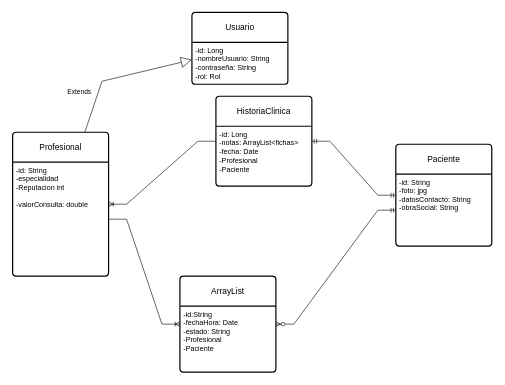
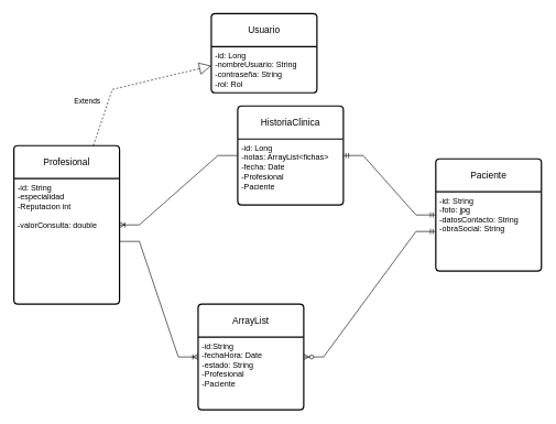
- <mxCell id="12" value="Extends" style="endArrow=block;endSize=16;endFill=0;html=1;rounded=0;" edge="1" parent="1" source="4" target="2"><mxGeometry x="-0.5" y="30" width="160" relative="1" as="geometry"><mxPoint x="149" y="244.97" as="sourcePoint" /><mxPoint x="318.04" y="130" as="targetPoint" /><Array as="points"><mxPoint x="169" y="134.97" /></Array><mxPoint as="offset" /></mxGeometry></mxCell>
+ <mxCell id="12" value="Extends" style="endArrow=block;endSize=16;endFill=0;html=1;rounded=0;dashed=1;" edge="1" parent="1" source="4" target="2"><mxGeometry x="-0.5" y="30" width="160" relative="1" as="geometry"><mxPoint x="149" y="244.97" as="sourcePoint" /><mxPoint x="318.04" y="130" as="targetPoint" /><Array as="points"><mxPoint x="169" y="134.97" /></Array><mxPoint as="offset" /></mxGeometry></mxCell>
